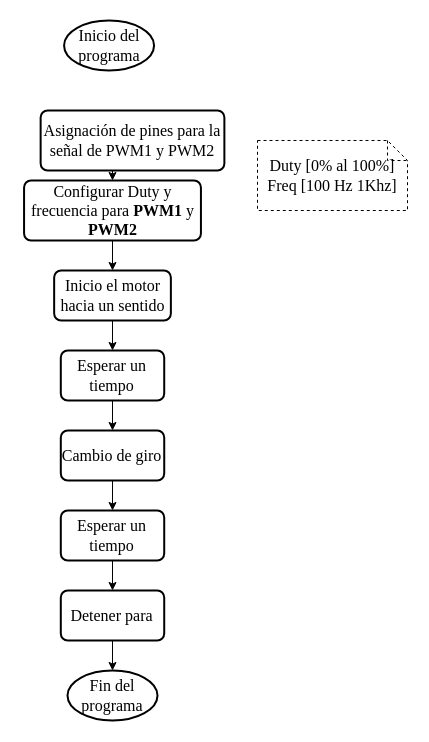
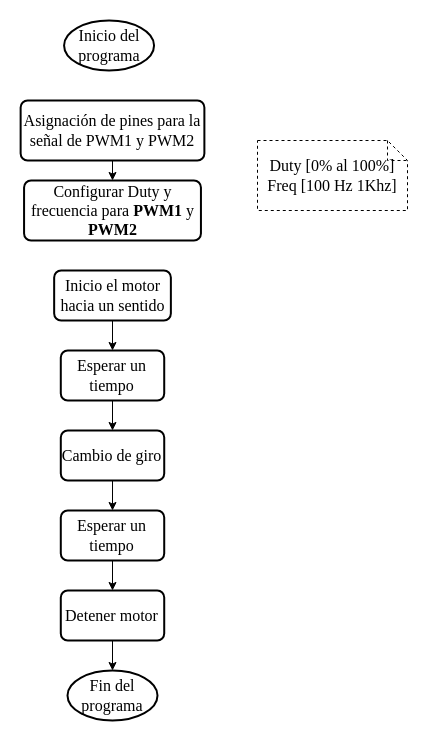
- <mxCell id="4" value="Asignación de pines para la señal de PWM1 y PWM2" style="rounded=1;whiteSpace=wrap;html=1;absoluteArcSize=1;arcSize=14;strokeWidth=2;fontFamily=Gochi Hand;fontSource=https%3A%2F%2Ffonts.googleapis.com%2Fcss%3Ffamily%3DGochi%2BHand;fontSize=16;" parent="1" vertex="1"><mxGeometry x="40.13" y="110" width="183.75" height="60" as="geometry" /></mxCell>
+ <mxCell id="4" value="Asignación de pines para la señal de PWM1 y PWM2" style="rounded=1;whiteSpace=wrap;html=1;absoluteArcSize=1;arcSize=14;strokeWidth=2;fontFamily=Gochi Hand;fontSource=https%3A%2F%2Ffonts.googleapis.com%2Fcss%3Ffamily%3DGochi%2BHand;fontSize=16;" parent="1" vertex="1"><mxGeometry x="20.13" y="100" width="183.75" height="60" as="geometry" /></mxCell>
- <mxCell id="5" style="edgeStyle=orthogonalEdgeStyle;rounded=0;orthogonalLoop=1;jettySize=auto;html=1;exitX=0.5;exitY=1;exitDx=0;exitDy=0;entryX=0.5;entryY=0;entryDx=0;entryDy=0;fontFamily=Gochi Hand;fontSource=https%3A%2F%2Ffonts.googleapis.com%2Fcss%3Ffamily%3DGochi%2BHand;fontSize=16;" parent="1" source="6" target="9" edge="1"><mxGeometry relative="1" as="geometry" /></mxCell>
- <mxCell id="17" value="Detener para" style="rounded=1;whiteSpace=wrap;html=1;absoluteArcSize=1;arcSize=14;strokeWidth=2;fontFamily=Gochi Hand;fontSource=https%3A%2F%2Ffonts.googleapis.com%2Fcss%3Ffamily%3DGochi%2BHand;fontSize=16;" parent="1" vertex="1"><mxGeometry x="60.29" y="590" width="103.43" height="50" as="geometry" /></mxCell>
+ <mxCell id="17" value="Detener motor" style="rounded=1;whiteSpace=wrap;html=1;absoluteArcSize=1;arcSize=14;strokeWidth=2;fontFamily=Gochi Hand;fontSource=https%3A%2F%2Ffonts.googleapis.com%2Fcss%3Ffamily%3DGochi%2BHand;fontSize=16;" parent="1" vertex="1"><mxGeometry x="60.29" y="590" width="103.43" height="50" as="geometry" /></mxCell>
